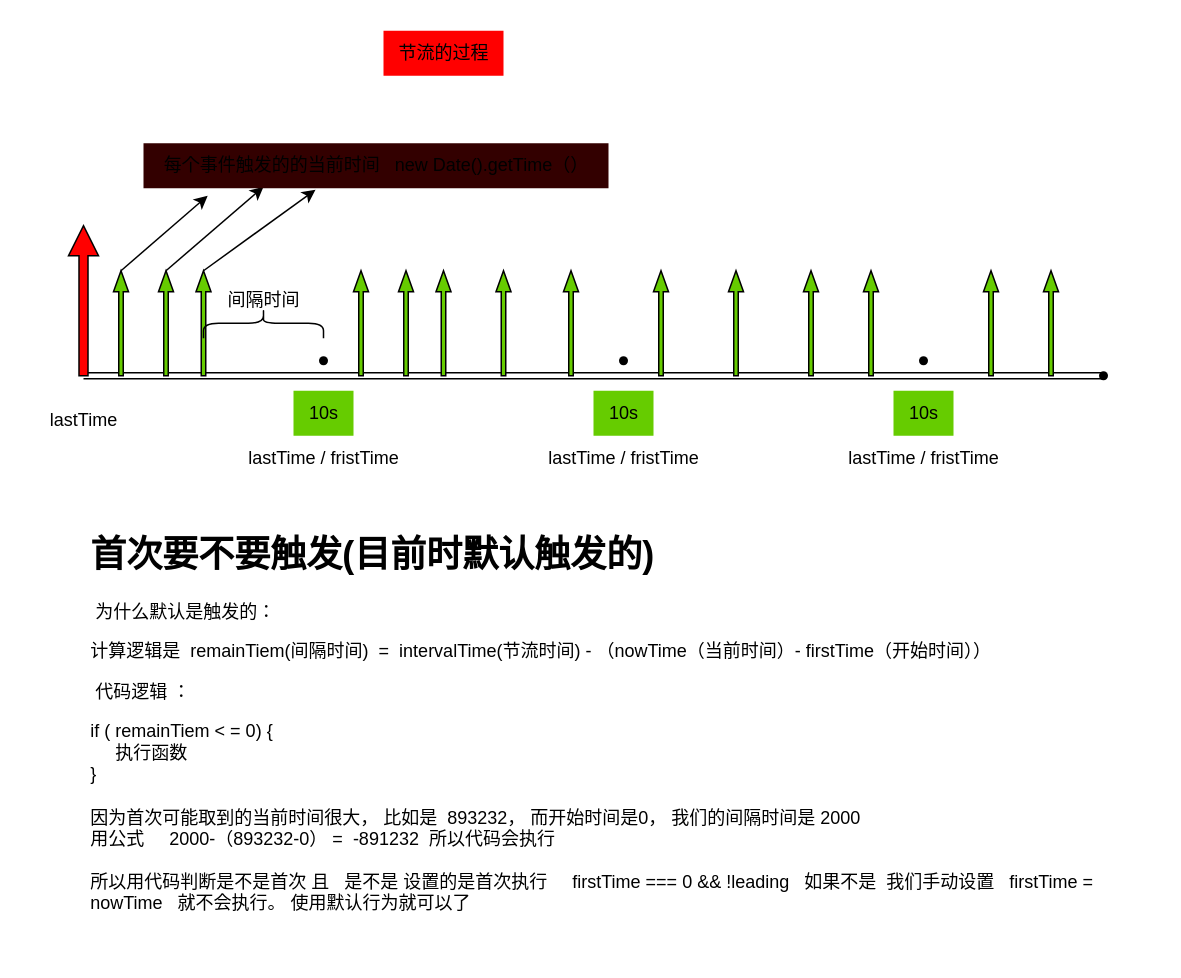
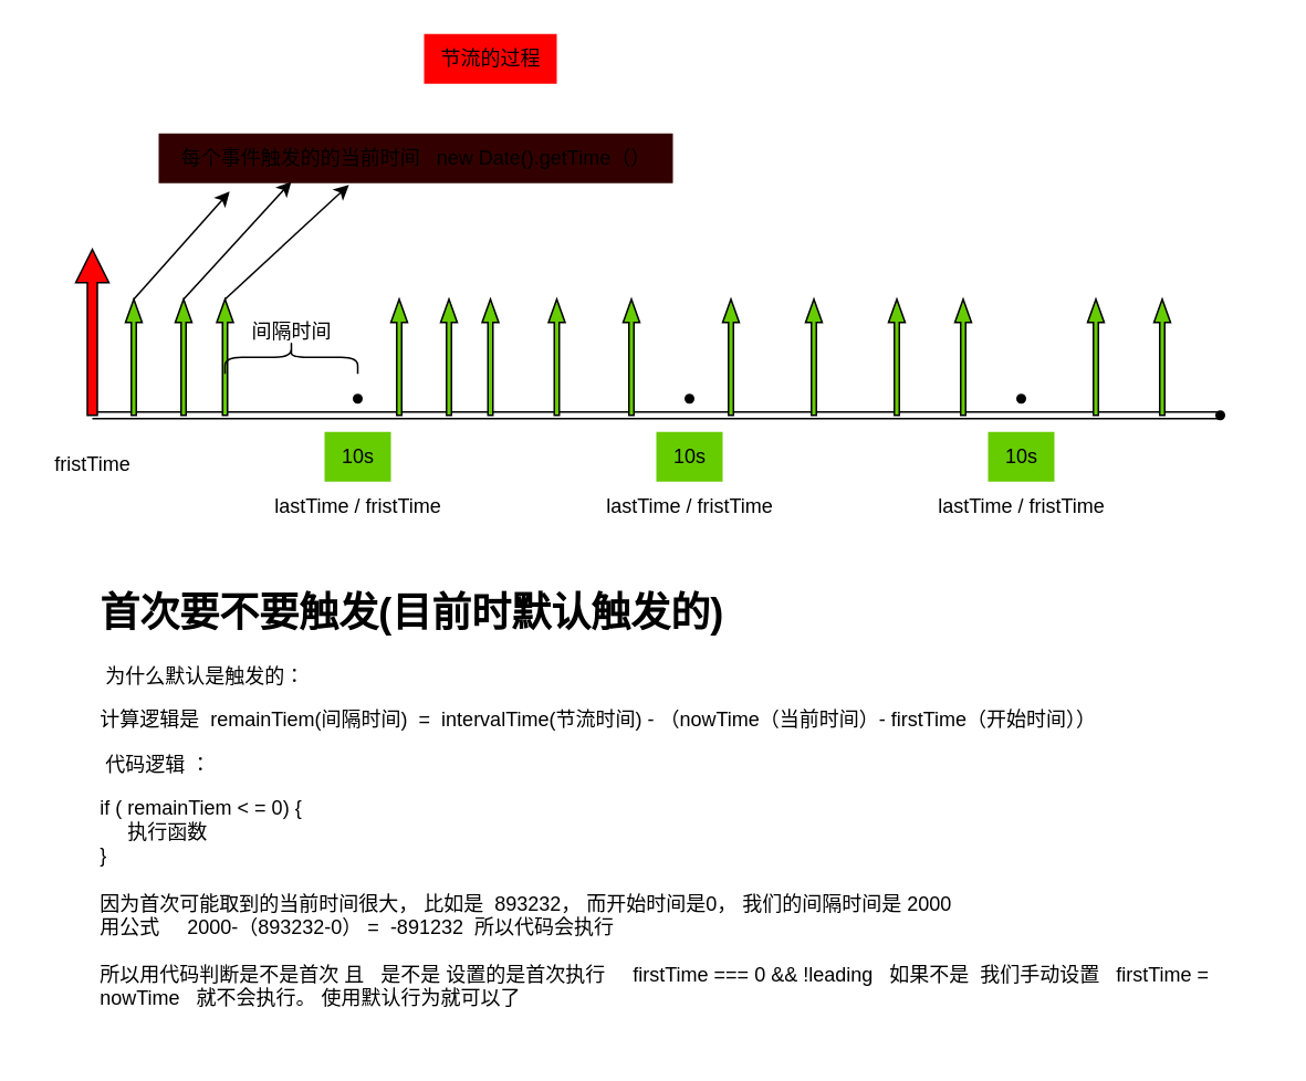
- <mxCell id="24" value="每个事件触发的的当前时间&amp;nbsp; &amp;nbsp;new Date().getTime（）" style="text;html=1;align=center;verticalAlign=middle;resizable=0;points=[];autosize=1;strokeColor=none;fillColor=#330000;" parent="1" vertex="1"><mxGeometry x="95" y="95" width="310" height="30" as="geometry" /></mxCell>
+ <mxCell id="24" value="每个事件触发的的当前时间&amp;nbsp; &amp;nbsp;new Date().getTime（）" style="text;html=1;align=center;verticalAlign=middle;resizable=0;points=[];autosize=1;strokeColor=none;fillColor=#330000;" parent="1" vertex="1"><mxGeometry x="95" y="80" width="310" height="30" as="geometry" /></mxCell>
- <mxCell id="8" value="lastTime" style="text;html=1;align=center;verticalAlign=middle;resizable=0;points=[];autosize=1;strokeColor=none;fillColor=none;" parent="1" vertex="1"><mxGeometry x="20" y="265" width="70" height="30" as="geometry" /></mxCell>
+ <mxCell id="8" value="fristTime" style="text;html=1;align=center;verticalAlign=middle;resizable=0;points=[];autosize=1;strokeColor=none;fillColor=none;" parent="1" vertex="1"><mxGeometry x="20" y="265" width="70" height="30" as="geometry" /></mxCell>
